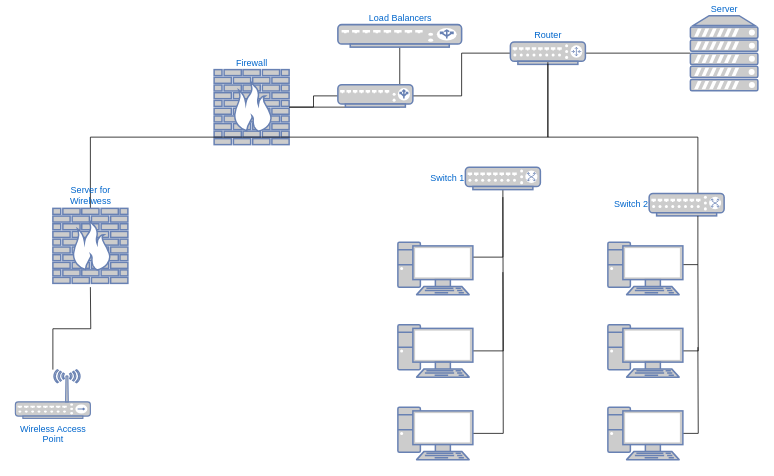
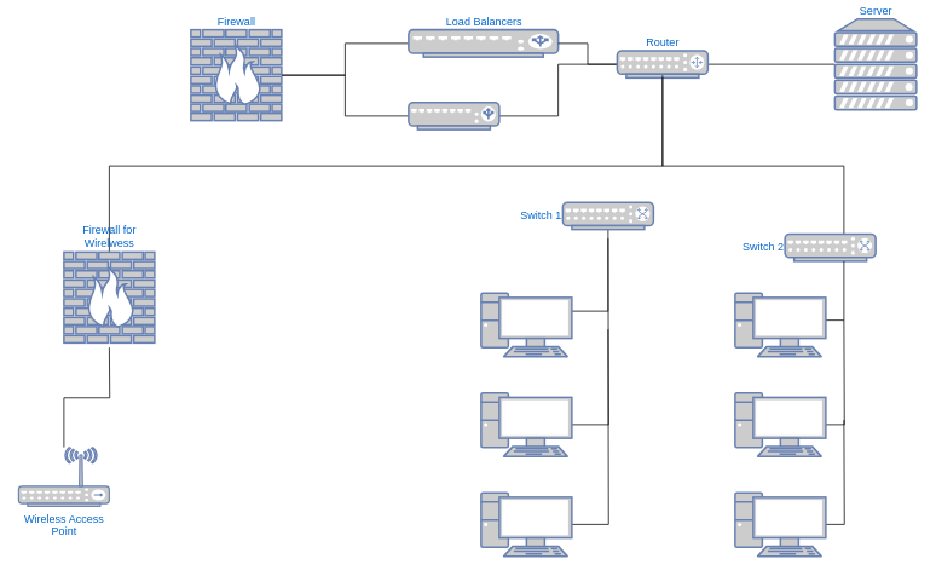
+ <mxCell id="8" style="edgeStyle=orthogonalEdgeStyle;rounded=0;orthogonalLoop=1;jettySize=auto;html=1;entryX=1;entryY=0.5;entryDx=0;entryDy=0;entryPerimeter=0;endArrow=none;endFill=0;" parent="1" source="10" target="4" edge="1"><mxGeometry relative="1" as="geometry" /></mxCell>
- <mxCell id="3" value="Firewall" style="fontColor=#0066CC;verticalAlign=bottom;verticalLabelPosition=top;labelPosition=center;align=center;html=1;outlineConnect=0;fillColor=#CCCCCC;strokeColor=#6881B3;gradientColor=none;gradientDirection=north;strokeWidth=2;shape=mxgraph.networks.firewall;" parent="1" vertex="1"><mxGeometry x="285" y="92" width="100" height="100" as="geometry" /></mxCell>
+ <mxCell id="3" value="Firewall" style="fontColor=#0066CC;verticalAlign=bottom;verticalLabelPosition=top;labelPosition=center;align=center;html=1;outlineConnect=0;fillColor=#CCCCCC;strokeColor=#6881B3;gradientColor=none;gradientDirection=north;strokeWidth=2;shape=mxgraph.networks.firewall;" parent="1" vertex="1"><mxGeometry x="210" y="32" width="100" height="100" as="geometry" /></mxCell>
- <mxCell id="17" value="Server for&lt;br&gt;Wirelwess" style="fontColor=#0066CC;verticalAlign=bottom;verticalLabelPosition=top;labelPosition=center;align=center;html=1;outlineConnect=0;fillColor=#CCCCCC;strokeColor=#6881B3;gradientColor=none;gradientDirection=north;strokeWidth=2;shape=mxgraph.networks.firewall;" parent="1" vertex="1"><mxGeometry x="70" y="277" width="100" height="100" as="geometry" /></mxCell>
+ <mxCell id="17" value="Firewall for&lt;br&gt;Wirelwess" style="fontColor=#0066CC;verticalAlign=bottom;verticalLabelPosition=top;labelPosition=center;align=center;html=1;outlineConnect=0;fillColor=#CCCCCC;strokeColor=#6881B3;gradientColor=none;gradientDirection=north;strokeWidth=2;shape=mxgraph.networks.firewall;" parent="1" vertex="1"><mxGeometry x="70" y="277" width="100" height="100" as="geometry" /></mxCell>
